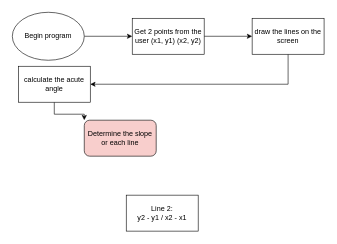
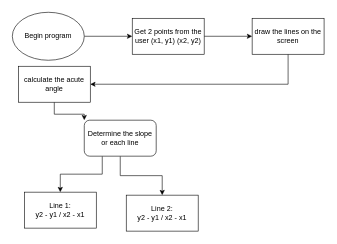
- <mxCell id="13" value="Determine the slope or each line" style="rounded=1;whiteSpace=wrap;html=1;fillColor=#f8cecc;" vertex="1" parent="1"><mxGeometry x="140" y="200" width="120" height="60" as="geometry" /></mxCell>
+ <mxCell id="13" value="Determine the slope or each line" style="rounded=1;whiteSpace=wrap;html=1;" vertex="1" parent="1"><mxGeometry x="140" y="200" width="120" height="60" as="geometry" /></mxCell>
+ <mxCell id="8" value="" style="edgeStyle=orthogonalEdgeStyle;rounded=0;orthogonalLoop=1;jettySize=auto;html=1;exitX=0.25;exitY=1;exitDx=0;exitDy=0;" edge="1" parent="1" source="13" target="11"><mxGeometry relative="1" as="geometry" /></mxCell>
+ <mxCell id="12" value="" style="edgeStyle=orthogonalEdgeStyle;rounded=0;orthogonalLoop=1;jettySize=auto;html=1;" edge="1" parent="1" source="13" target="14"><mxGeometry relative="1" as="geometry" /></mxCell>
+ <mxCell id="11" value="Line 1:&lt;br&gt;y2 - y1 / x2 - x1" style="whiteSpace=wrap;html=1;" vertex="1" parent="1"><mxGeometry x="40" y="320" width="120" height="60" as="geometry" /></mxCell>
